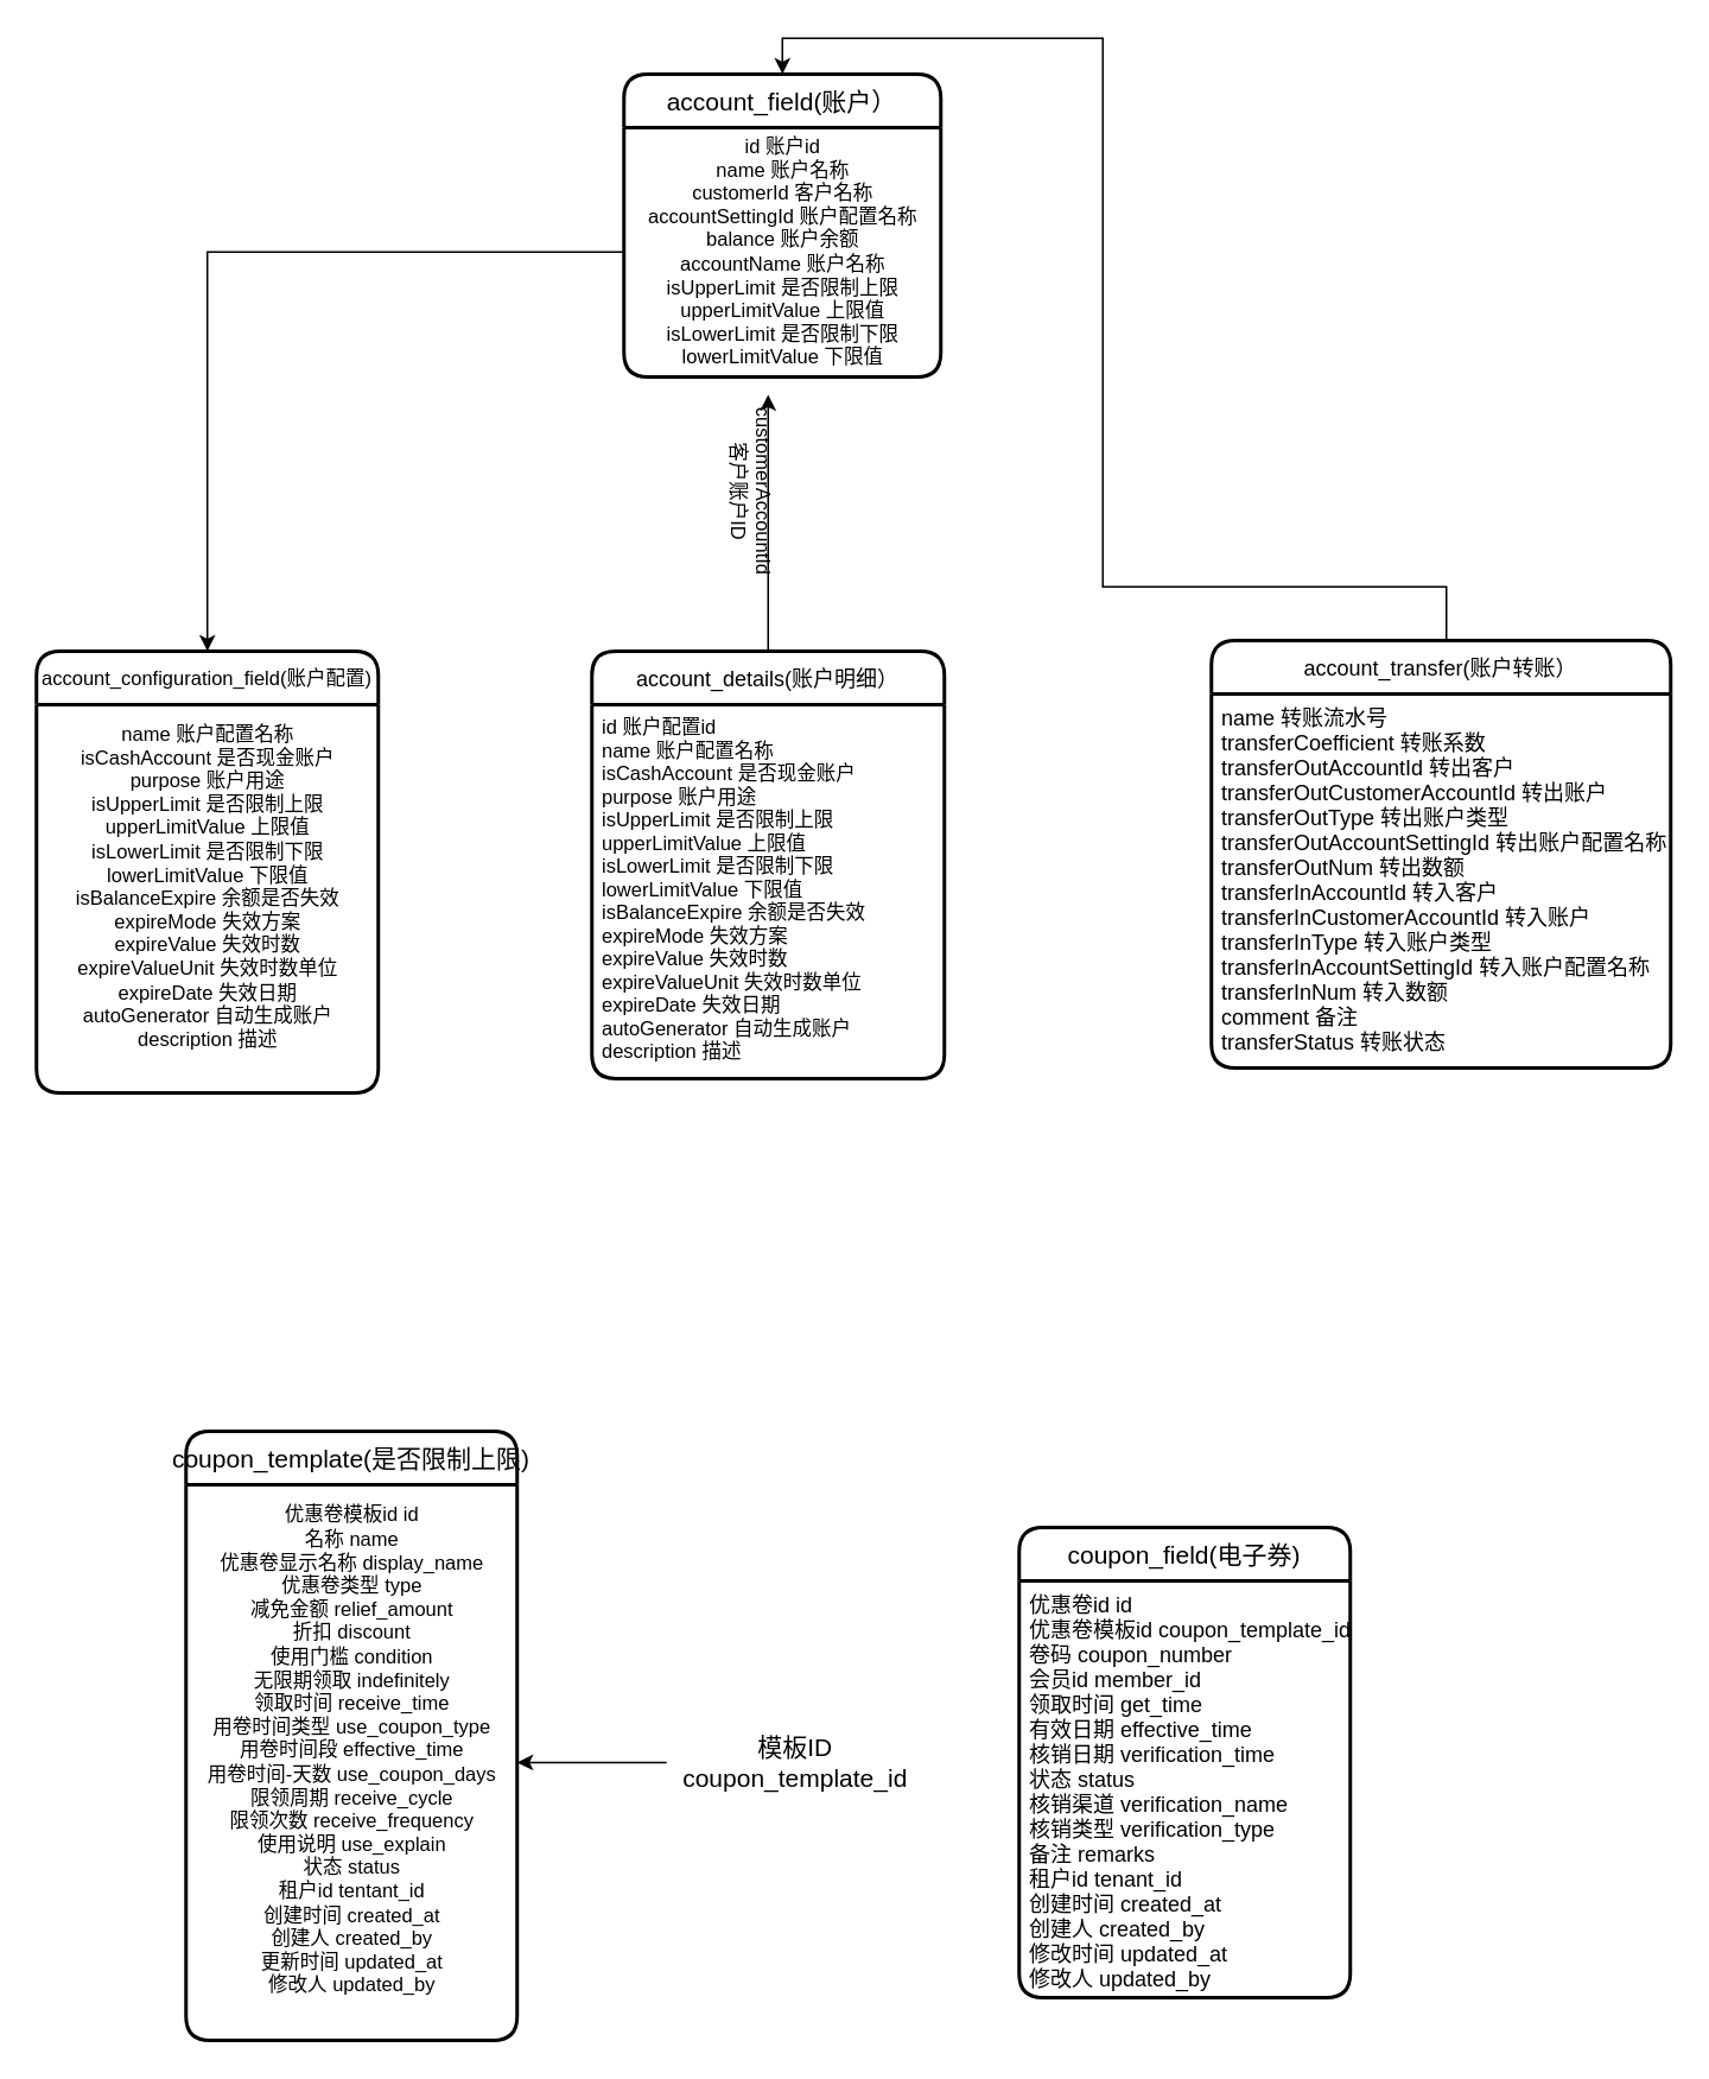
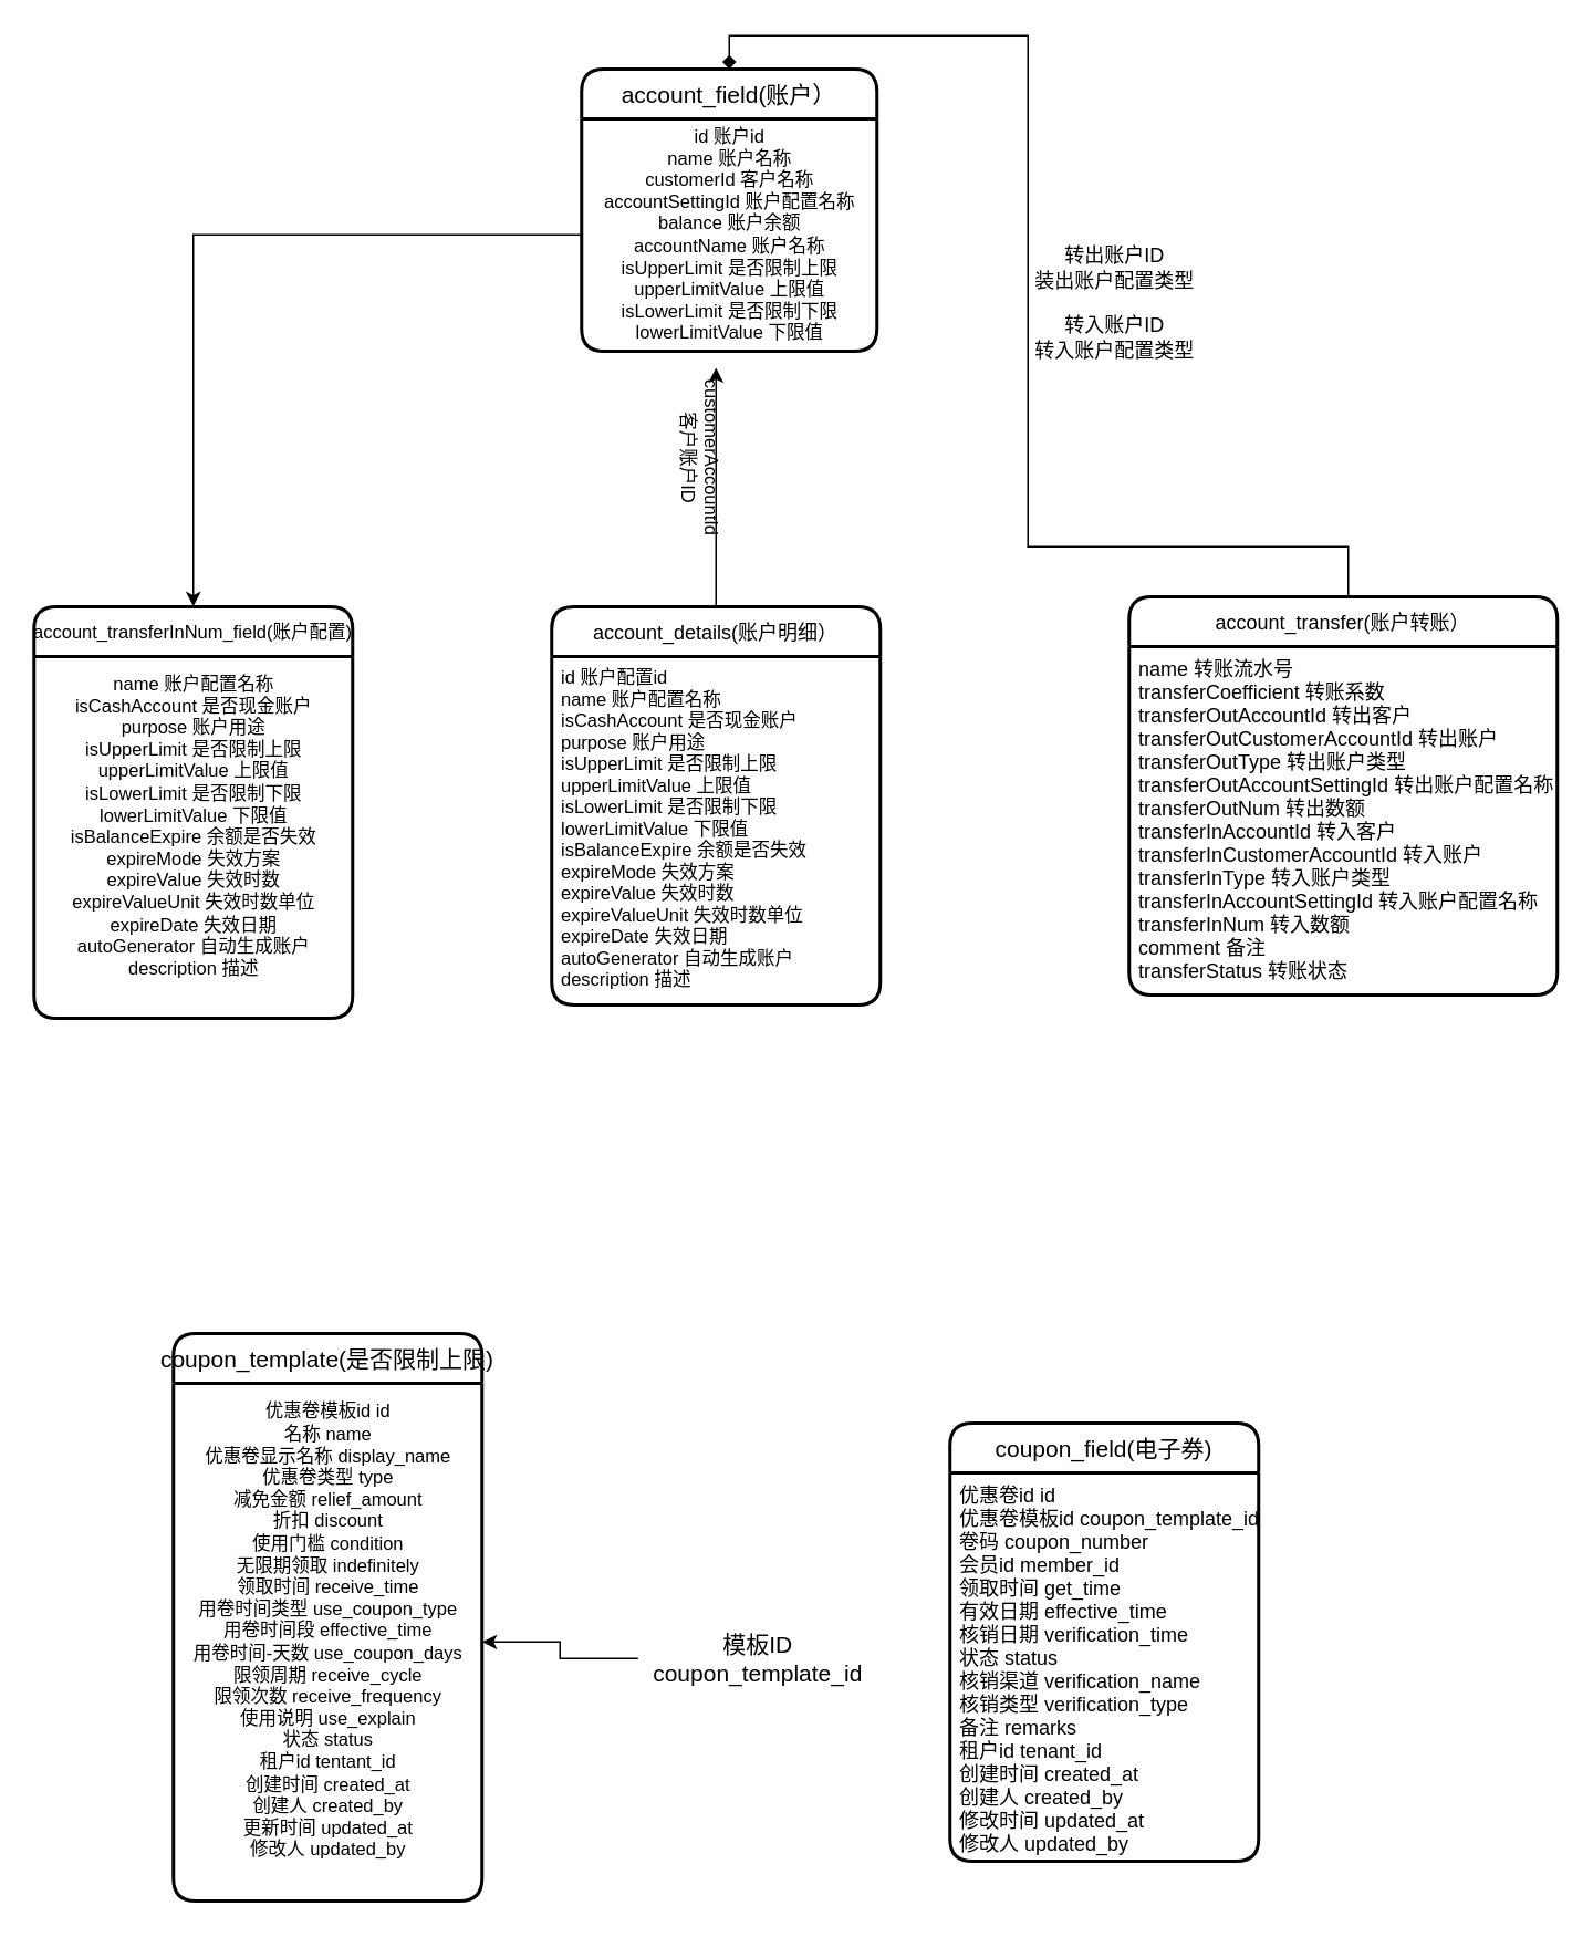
- <mxCell id="5" style="edgeStyle=orthogonalEdgeStyle;rounded=0;orthogonalLoop=1;jettySize=auto;html=1;entryX=0.5;entryY=0;entryDx=0;entryDy=0;fontSize=12;align=center;" edge="1" parent="1" source="16" target="10"><mxGeometry relative="1" as="geometry"><Array as="points"><mxPoint x="812" y="328.94" /><mxPoint x="619" y="328.94" /><mxPoint x="619" y="20.94" /><mxPoint x="439" y="20.94" /></Array></mxGeometry></mxCell>
+ <mxCell id="5" style="edgeStyle=orthogonalEdgeStyle;rounded=0;orthogonalLoop=1;jettySize=auto;html=1;entryX=0.5;entryY=0;entryDx=0;entryDy=0;fontSize=12;align=center;endArrow=diamond;" edge="1" parent="1" source="16" target="10"><mxGeometry relative="1" as="geometry"><Array as="points"><mxPoint x="812" y="328.94" /><mxPoint x="619" y="328.94" /><mxPoint x="619" y="20.94" /><mxPoint x="439" y="20.94" /></Array></mxGeometry></mxCell>
+ <mxCell id="6" value="转出账户ID&lt;br&gt;装出账户配置类型" style="text;html=1;align=center;verticalAlign=middle;resizable=0;points=[];autosize=1;fontSize=12;" vertex="1" parent="1"><mxGeometry x="614" y="142.94" width="114" height="36" as="geometry" /></mxCell>
+ <mxCell id="7" value="转入账户ID&lt;br&gt;转入账户配置类型" style="text;html=1;align=center;verticalAlign=middle;resizable=0;points=[];autosize=1;fontSize=12;" vertex="1" parent="1"><mxGeometry x="614" y="184.94" width="114" height="36" as="geometry" /></mxCell>
- <mxCell id="12" value="account_configuration_field(账户配置)" style="swimlane;childLayout=stackLayout;horizontal=1;startSize=30;horizontalStack=0;rounded=1;fontSize=11;fontStyle=0;strokeWidth=2;resizeParent=0;resizeLast=1;shadow=0;dashed=0;align=center;" vertex="1" parent="1"><mxGeometry x="20" y="364.94" width="192" height="248" as="geometry" /></mxCell>
+ <mxCell id="12" value="account_transferInNum_field(账户配置)" style="swimlane;childLayout=stackLayout;horizontal=1;startSize=30;horizontalStack=0;rounded=1;fontSize=11;fontStyle=0;strokeWidth=2;resizeParent=0;resizeLast=1;shadow=0;dashed=0;align=center;" vertex="1" parent="1"><mxGeometry x="20" y="364.94" width="192" height="248" as="geometry" /></mxCell>
- <mxCell id="9" value="模板ID&lt;br&gt;coupon_template_id" style="text;html=1;align=center;verticalAlign=middle;resizable=0;points=[];autosize=1;fontSize=14;" vertex="1" parent="1"><mxGeometry x="374" y="967.94" width="144" height="42" as="geometry" /></mxCell>
+ <mxCell id="9" value="模板ID&lt;br&gt;coupon_template_id" style="text;html=1;align=center;verticalAlign=middle;resizable=0;points=[];autosize=1;fontSize=14;" vertex="1" parent="1"><mxGeometry x="384" y="977.94" width="144" height="42" as="geometry" /></mxCell>
